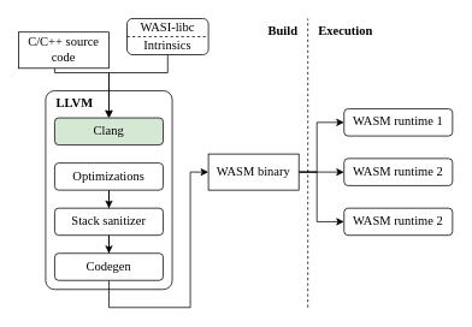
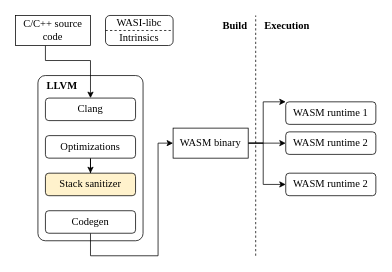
- <mxCell id="6" value="C/C++ source code" style="rounded=0;whiteSpace=wrap;html=1;fontFamily=Computer Modern;fontSize=14;" parent="1" vertex="1"><mxGeometry x="20" y="35" width="100" height="40" as="geometry" /></mxCell>
+ <mxCell id="6" value="C/C++ source code" style="rounded=0;whiteSpace=wrap;html=1;fontFamily=Computer Modern;fontSize=14;" parent="1" vertex="1"><mxGeometry x="20" y="20" width="100" height="40" as="geometry" /></mxCell>
- <mxCell id="7" style="edgeStyle=orthogonalEdgeStyle;rounded=0;orthogonalLoop=1;jettySize=auto;html=1;entryX=0.5;entryY=0;entryDx=0;entryDy=0;fontSize=14;fontFamily=Computer Modern;" parent="1" source="8" target="9" edge="1"><mxGeometry relative="1" as="geometry"><mxPoint x="310" y="120" as="targetPoint" /><Array as="points"><mxPoint x="185" y="80" /><mxPoint x="120" y="80" /></Array></mxGeometry></mxCell>
- <mxCell id="22" value="WASM runtime 1" style="rounded=1;whiteSpace=wrap;html=1;fontFamily=Computer Modern;fontSize=14;" vertex="1" parent="1"><mxGeometry x="380" y="120" width="120" height="30" as="geometry" /></mxCell>
+ <mxCell id="22" value="WASM runtime 1" style="rounded=1;whiteSpace=wrap;html=1;fontFamily=Computer Modern;fontSize=14;" vertex="1" parent="1"><mxGeometry x="380" y="135" width="120" height="30" as="geometry" /></mxCell>
- <mxCell id="9" value="Clang" style="rounded=1;whiteSpace=wrap;html=1;fontFamily=Computer Modern;fontSize=14;fillColor=#d5e8d4;" parent="1" vertex="1"><mxGeometry x="60" y="130" width="120" height="30" as="geometry" /></mxCell>
+ <mxCell id="9" value="Clang" style="rounded=1;whiteSpace=wrap;html=1;fontFamily=Computer Modern;fontSize=14;" parent="1" vertex="1"><mxGeometry x="60" y="130" width="120" height="30" as="geometry" /></mxCell>
- <mxCell id="13" value="Stack sanitizer" style="rounded=1;whiteSpace=wrap;html=1;fontStyle=0;fontFamily=Computer Modern;fontSize=14;" parent="1" vertex="1"><mxGeometry x="60" y="230" width="120" height="30" as="geometry" /></mxCell>
+ <mxCell id="13" value="Stack sanitizer" style="rounded=1;whiteSpace=wrap;html=1;fontStyle=0;fontFamily=Computer Modern;fontSize=14;fillColor=#fff2cc;" parent="1" vertex="1"><mxGeometry x="60" y="230" width="120" height="30" as="geometry" /></mxCell>
- <mxCell id="12" style="edgeStyle=orthogonalEdgeStyle;rounded=0;orthogonalLoop=1;jettySize=auto;html=1;entryX=0.5;entryY=0;entryDx=0;entryDy=0;fontSize=14;fontFamily=Computer Modern;" parent="1" source="13" target="15" edge="1"><mxGeometry relative="1" as="geometry" /></mxCell>
